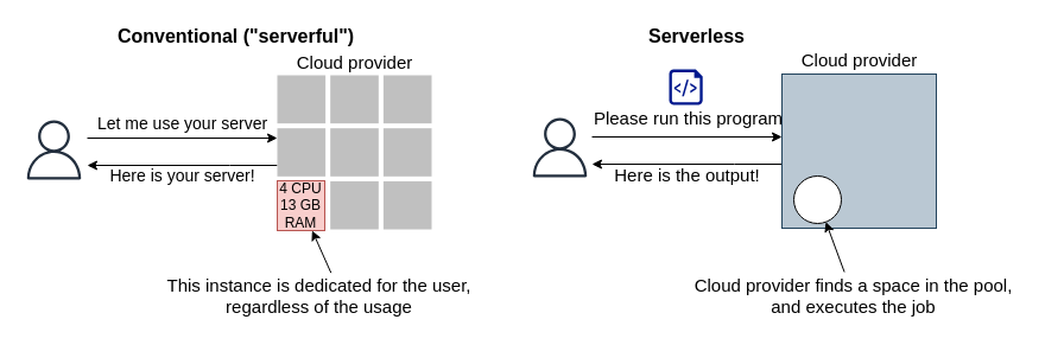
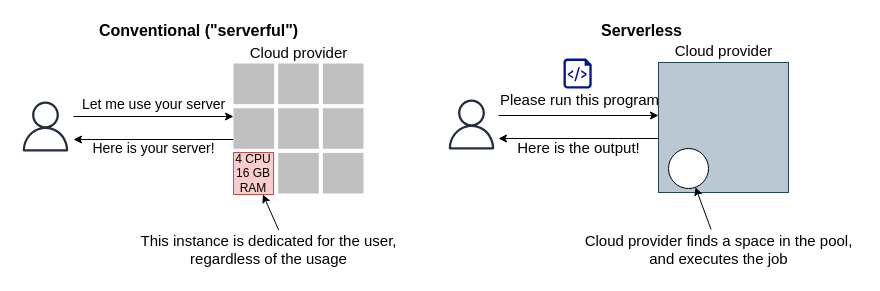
- <mxCell id="12" value="Serverless" style="text;html=1;align=center;verticalAlign=middle;resizable=0;points=[];autosize=1;fontSize=16;fontStyle=1" parent="1" vertex="1"><mxGeometry x="536.2" y="20" width="100" height="20" as="geometry" /></mxCell>
+ <mxCell id="12" value="Serverless" style="text;html=1;align=center;verticalAlign=middle;resizable=0;points=[];autosize=1;fontSize=16;fontStyle=1" parent="1" vertex="1"><mxGeometry x="591.2" y="20" width="100" height="20" as="geometry" /></mxCell>
- <mxCell id="6" value="4 CPU&lt;br&gt;13 GB RAM" style="rounded=0;whiteSpace=wrap;html=1;fillColor=#f8cecc;strokeColor=#b85450;" parent="1" vertex="1"><mxGeometry x="233" y="152" width="40" height="42" as="geometry" /></mxCell>
+ <mxCell id="6" value="4 CPU&lt;br&gt;16 GB RAM" style="rounded=0;whiteSpace=wrap;html=1;fillColor=#f8cecc;strokeColor=#b85450;" parent="1" vertex="1"><mxGeometry x="233" y="152" width="40" height="42" as="geometry" /></mxCell>
